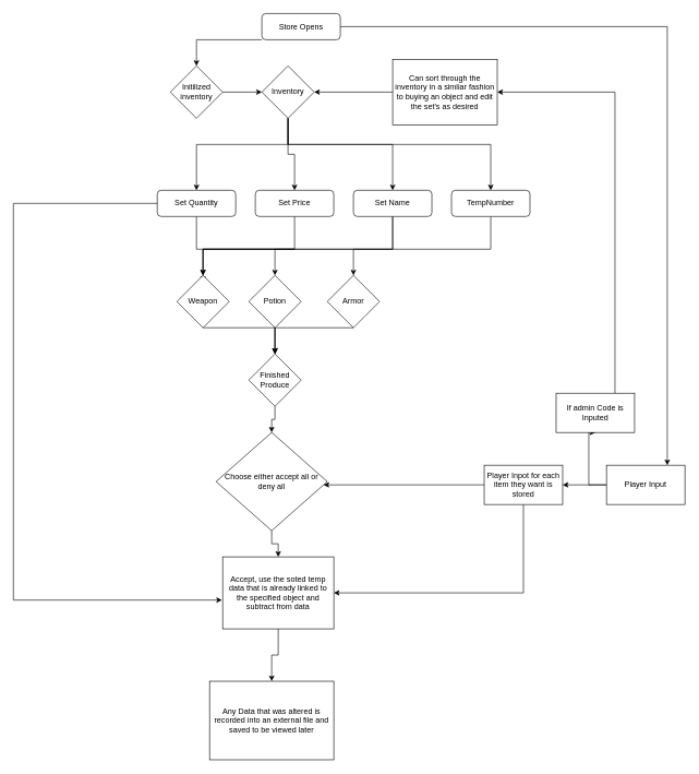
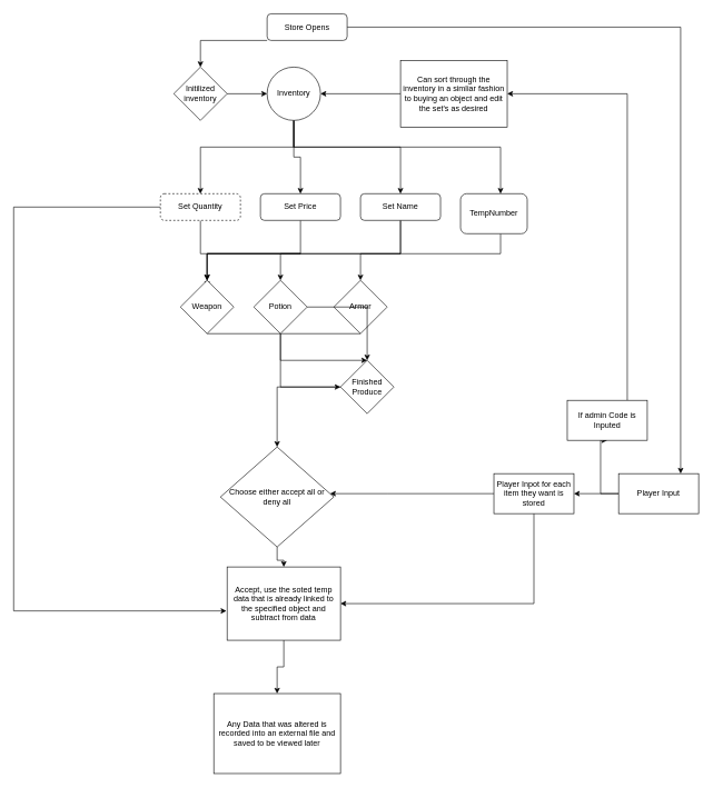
- <mxCell id="40" value="Inventory" style="rhombus;whiteSpace=wrap;html=1;" vertex="1" parent="1"><mxGeometry x="400" y="100" width="80" height="80" as="geometry" /></mxCell>
+ <mxCell id="40" value="Inventory" style="ellipse;whiteSpace=wrap;html=1;" vertex="1" parent="1"><mxGeometry x="400" y="100" width="80" height="80" as="geometry" /></mxCell>
- <mxCell id="9" value="Set Quantity" style="rounded=1;whiteSpace=wrap;html=1;fontSize=12;glass=0;strokeWidth=1;shadow=0;" parent="1" vertex="1"><mxGeometry x="240" y="290" width="120" height="40" as="geometry" /></mxCell>
+ <mxCell id="9" value="Set Quantity" style="rounded=1;whiteSpace=wrap;html=1;fontSize=12;glass=0;strokeWidth=1;shadow=0;dashed=1;" parent="1" vertex="1"><mxGeometry x="240" y="290" width="120" height="40" as="geometry" /></mxCell>
- <mxCell id="24" value="TempNumber" style="rounded=1;whiteSpace=wrap;html=1;fontSize=12;glass=0;strokeWidth=1;shadow=0;" parent="1" vertex="1"><mxGeometry x="690" y="290" width="120" height="40" as="geometry" /></mxCell>
+ <mxCell id="24" value="TempNumber" style="rounded=1;whiteSpace=wrap;html=1;fontSize=12;glass=0;strokeWidth=1;shadow=0;" parent="1" vertex="1"><mxGeometry x="690" y="290" width="100" height="60" as="geometry" /></mxCell>
- <mxCell id="13" value="Finished Produce" style="rhombus;whiteSpace=wrap;html=1;" parent="1" vertex="1"><mxGeometry x="380" y="540" width="80" height="80" as="geometry" /></mxCell>
+ <mxCell id="13" value="Finished Produce" style="rhombus;whiteSpace=wrap;html=1;" parent="1" vertex="1"><mxGeometry x="510" y="540" width="80" height="80" as="geometry" /></mxCell>
- <mxCell id="29" value="Choose either accept all or deny all" style="rhombus;whiteSpace=wrap;html=1;" parent="1" vertex="1"><mxGeometry x="330" y="660" width="170" height="150" as="geometry" /></mxCell>
+ <mxCell id="29" value="Choose either accept all or deny all" style="rhombus;whiteSpace=wrap;html=1;" parent="1" vertex="1"><mxGeometry x="330" y="670" width="170" height="150" as="geometry" /></mxCell>
